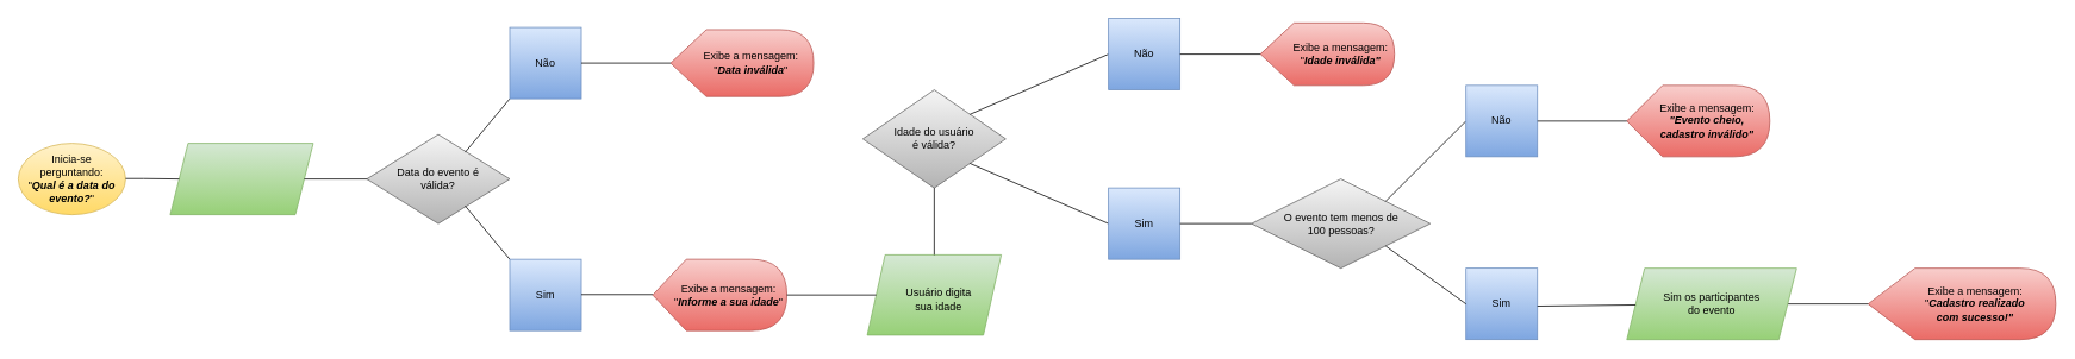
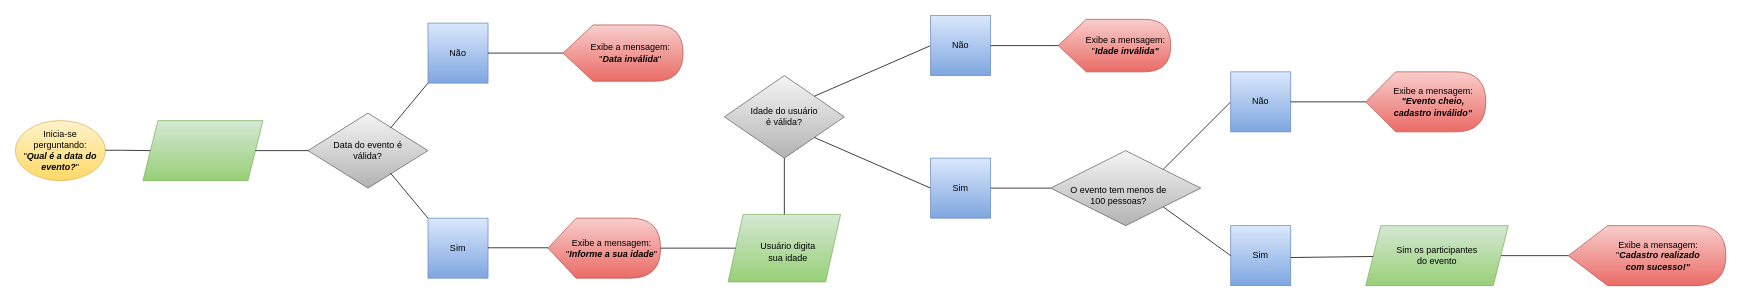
- <mxCell id="37" value="O evento tem menos de 100 pessoas?" style="text;html=1;strokeColor=none;fillColor=none;align=center;verticalAlign=middle;whiteSpace=wrap;rounded=0;" vertex="1" parent="1"><mxGeometry x="1432.5" y="235" width="135" height="30" as="geometry" /></mxCell>
+ <mxCell id="37" value="O evento tem menos de 100 pessoas?" style="text;html=1;strokeColor=none;fillColor=none;align=center;verticalAlign=middle;whiteSpace=wrap;rounded=0;" vertex="1" parent="1"><mxGeometry x="1422.5" y="245" width="135" height="30" as="geometry" /></mxCell>
